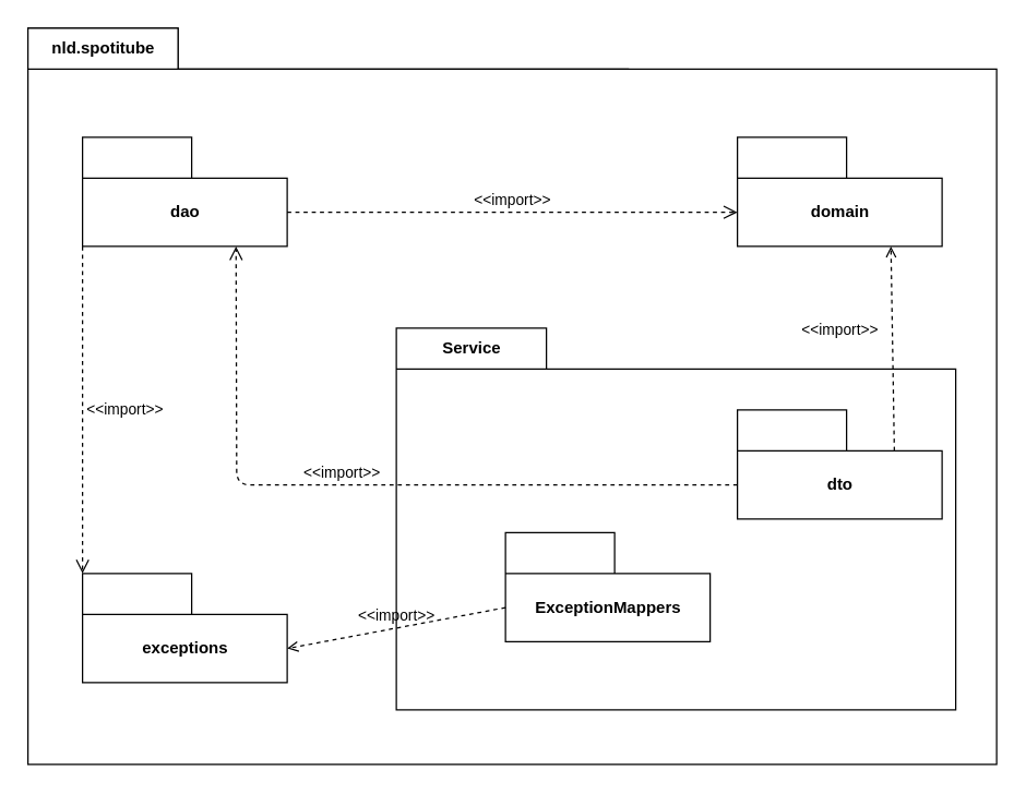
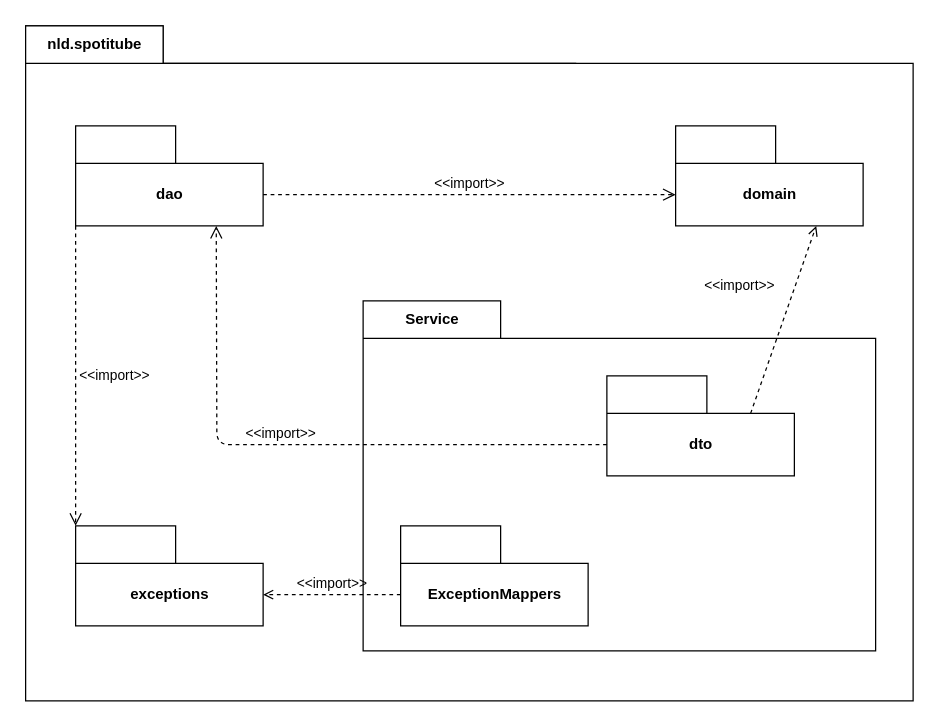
- <mxCell id="13" value="dto" style="shape=folder;fontStyle=1;tabWidth=80;tabHeight=30;tabPosition=left;html=1;boundedLbl=1;" vertex="1" parent="12"><mxGeometry x="250" y="60" width="150" height="80" as="geometry" /></mxCell>
+ <mxCell id="13" value="dto" style="shape=folder;fontStyle=1;tabWidth=80;tabHeight=30;tabPosition=left;html=1;boundedLbl=1;" vertex="1" parent="12"><mxGeometry x="195" y="60" width="150" height="80" as="geometry" /></mxCell>
- <mxCell id="14" value="ExceptionMappers" style="shape=folder;fontStyle=1;tabWidth=80;tabHeight=30;tabPosition=left;html=1;boundedLbl=1;" vertex="1" parent="12"><mxGeometry x="80" y="150" width="150" height="80" as="geometry" /></mxCell>
+ <mxCell id="14" value="ExceptionMappers" style="shape=folder;fontStyle=1;tabWidth=80;tabHeight=30;tabPosition=left;html=1;boundedLbl=1;" vertex="1" parent="12"><mxGeometry x="30" y="180" width="150" height="80" as="geometry" /></mxCell>
